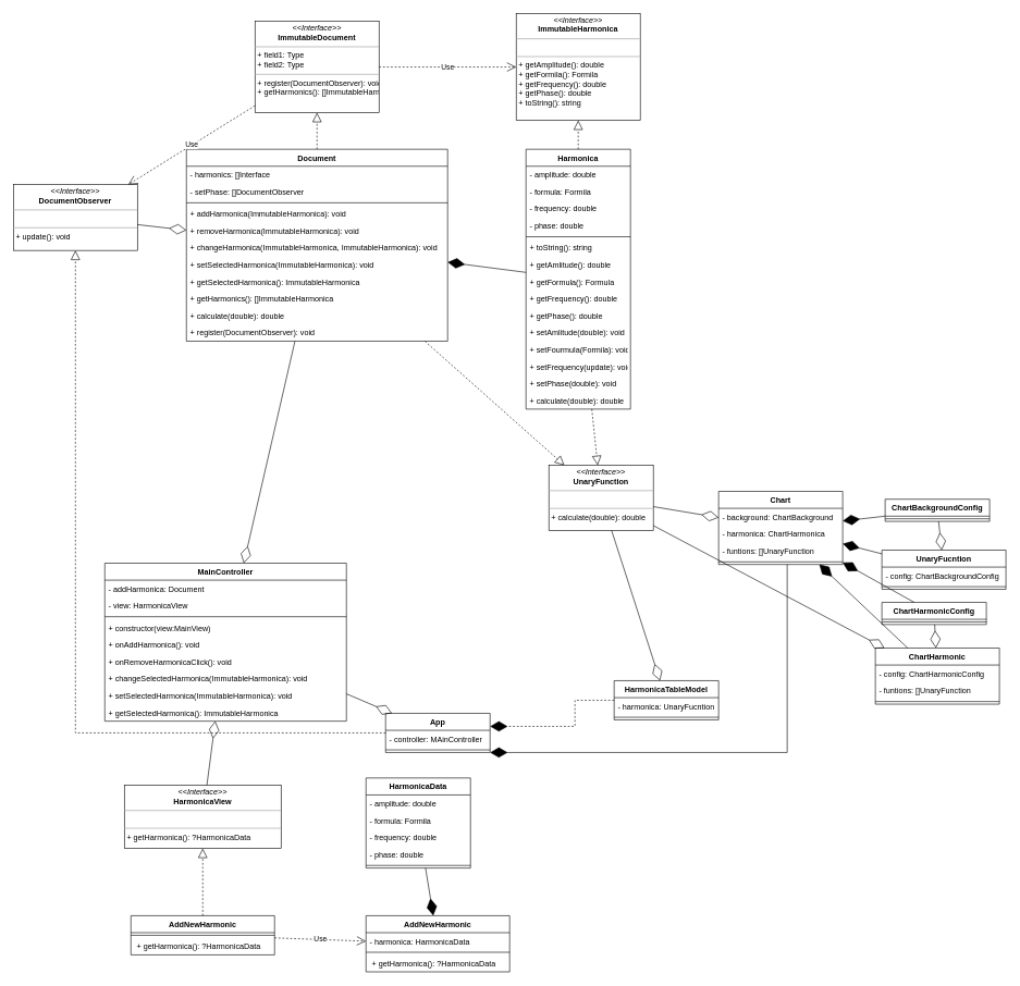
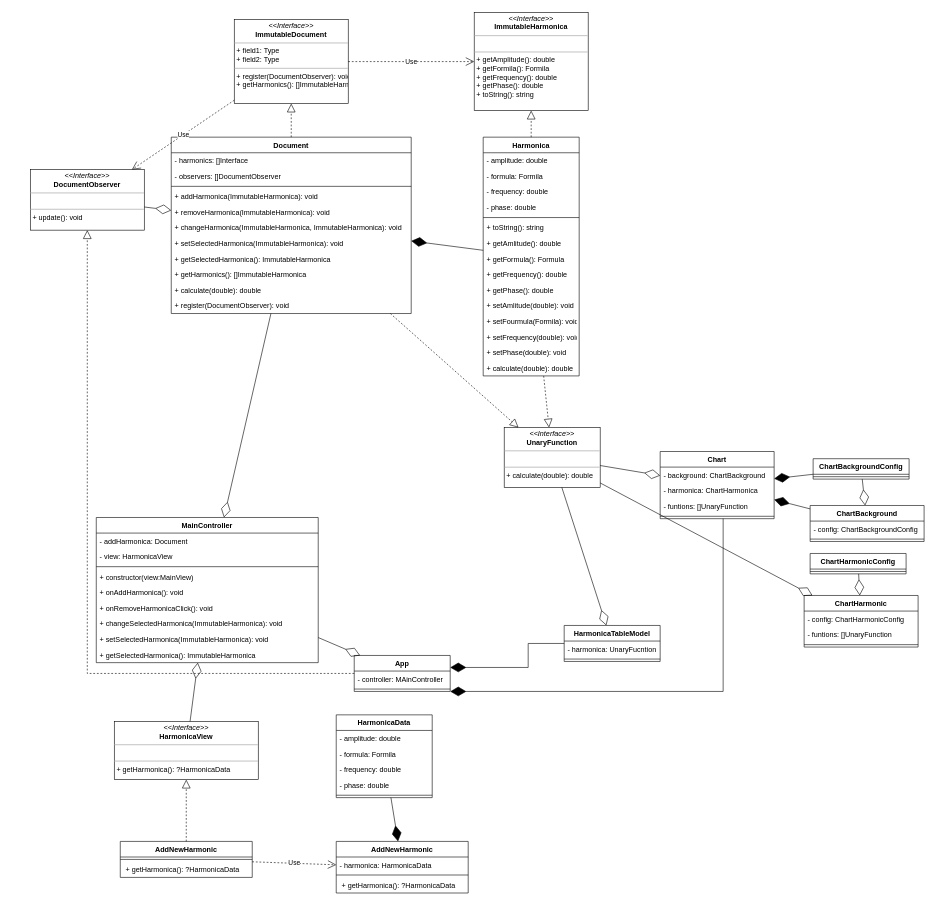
- <mxCell id="26" value="- setPhase: []DocumentObserver" style="text;strokeColor=none;fillColor=none;align=left;verticalAlign=top;spacingLeft=4;spacingRight=4;overflow=hidden;rotatable=0;points=[[0,0.5],[1,0.5]];portConstraint=eastwest;" parent="24" vertex="1"><mxGeometry y="52" width="400" height="26" as="geometry" /></mxCell>
+ <mxCell id="26" value="- observers: []DocumentObserver" style="text;strokeColor=none;fillColor=none;align=left;verticalAlign=top;spacingLeft=4;spacingRight=4;overflow=hidden;rotatable=0;points=[[0,0.5],[1,0.5]];portConstraint=eastwest;" parent="24" vertex="1"><mxGeometry y="52" width="400" height="26" as="geometry" /></mxCell>
- <mxCell id="51" value="&lt;p style=&quot;margin: 0px ; margin-top: 4px ; text-align: center&quot;&gt;&lt;i&gt;&amp;lt;&amp;lt;Interface&amp;gt;&amp;gt;&lt;/i&gt;&lt;br&gt;&lt;b&gt;DocumentObserver&lt;/b&gt;&lt;/p&gt;&lt;hr size=&quot;1&quot;&gt;&lt;p style=&quot;margin: 0px ; margin-left: 4px&quot;&gt;&lt;br&gt;&lt;/p&gt;&lt;hr size=&quot;1&quot;&gt;&lt;p style=&quot;margin: 0px ; margin-left: 4px&quot;&gt;+ update(): void&lt;/p&gt;" style="verticalAlign=top;align=left;overflow=fill;fontSize=12;fontFamily=Helvetica;html=1;" parent="1" vertex="1"><mxGeometry x="20" y="282" width="190" height="101" as="geometry" /></mxCell>
+ <mxCell id="51" value="&lt;p style=&quot;margin: 0px ; margin-top: 4px ; text-align: center&quot;&gt;&lt;i&gt;&amp;lt;&amp;lt;Interface&amp;gt;&amp;gt;&lt;/i&gt;&lt;br&gt;&lt;b&gt;DocumentObserver&lt;/b&gt;&lt;/p&gt;&lt;hr size=&quot;1&quot;&gt;&lt;p style=&quot;margin: 0px ; margin-left: 4px&quot;&gt;&lt;br&gt;&lt;/p&gt;&lt;hr size=&quot;1&quot;&gt;&lt;p style=&quot;margin: 0px ; margin-left: 4px&quot;&gt;+ update(): void&lt;/p&gt;" style="verticalAlign=top;align=left;overflow=fill;fontSize=12;fontFamily=Helvetica;html=1;" parent="1" vertex="1"><mxGeometry x="50" y="282" width="190" height="101" as="geometry" /></mxCell>
- <mxCell id="65" value="+ setFrequency(update): void" style="text;strokeColor=none;fillColor=none;align=left;verticalAlign=top;spacingLeft=4;spacingRight=4;overflow=hidden;rotatable=0;points=[[0,0.5],[1,0.5]];portConstraint=eastwest;" parent="52" vertex="1"><mxGeometry y="320" width="160" height="26" as="geometry" /></mxCell>
+ <mxCell id="65" value="+ setFrequency(double): void" style="text;strokeColor=none;fillColor=none;align=left;verticalAlign=top;spacingLeft=4;spacingRight=4;overflow=hidden;rotatable=0;points=[[0,0.5],[1,0.5]];portConstraint=eastwest;" parent="52" vertex="1"><mxGeometry y="320" width="160" height="26" as="geometry" /></mxCell>
- <mxCell id="36" value="UnaryFucntion&#10;" style="swimlane;fontStyle=1;align=center;verticalAlign=top;childLayout=stackLayout;horizontal=1;startSize=26;horizontalStack=0;resizeParent=1;resizeParentMax=0;resizeLast=0;collapsible=1;marginBottom=0;" parent="1" vertex="1"><mxGeometry x="1350" y="842" width="190" height="60" as="geometry" /></mxCell>
+ <mxCell id="36" value="ChartBackground&#10;" style="swimlane;fontStyle=1;align=center;verticalAlign=top;childLayout=stackLayout;horizontal=1;startSize=26;horizontalStack=0;resizeParent=1;resizeParentMax=0;resizeLast=0;collapsible=1;marginBottom=0;" parent="1" vertex="1"><mxGeometry x="1350" y="842" width="190" height="60" as="geometry" /></mxCell>
- <mxCell id="76" value="" style="endArrow=diamondThin;endFill=1;endSize=24;html=1;rounded=0;" parent="1" source="45" target="5" edge="1"><mxGeometry width="160" relative="1" as="geometry"><mxPoint x="1344.452" y="808" as="sourcePoint" /><mxPoint x="1240" y="837.327" as="targetPoint" /></mxGeometry></mxCell>
- <mxCell id="74" value="" style="endArrow=diamondThin;endFill=1;endSize=24;html=1;rounded=0;" parent="1" source="39" target="5" edge="1"><mxGeometry width="160" relative="1" as="geometry"><mxPoint x="1145" y="982" as="sourcePoint" /><mxPoint x="1145" y="920" as="targetPoint" /></mxGeometry></mxCell>
- <mxCell id="92" value="" style="endArrow=diamondThin;endFill=1;endSize=24;html=1;rounded=0;edgeStyle=orthogonalEdgeStyle;dashed=1;" parent="1" source="47" target="2" edge="1"><mxGeometry width="160" relative="1" as="geometry"><mxPoint x="1120" y="854.697" as="sourcePoint" /><mxPoint x="320" y="1079.518" as="targetPoint" /><Array as="points"><mxPoint x="880" y="1112" /></Array></mxGeometry></mxCell>
+ <mxCell id="92" value="" style="endArrow=diamondThin;endFill=1;endSize=24;html=1;rounded=0;edgeStyle=orthogonalEdgeStyle;" parent="1" source="47" target="2" edge="1"><mxGeometry width="160" relative="1" as="geometry"><mxPoint x="1120" y="854.697" as="sourcePoint" /><mxPoint x="320" y="1079.518" as="targetPoint" /><Array as="points"><mxPoint x="880" y="1112" /></Array></mxGeometry></mxCell>
